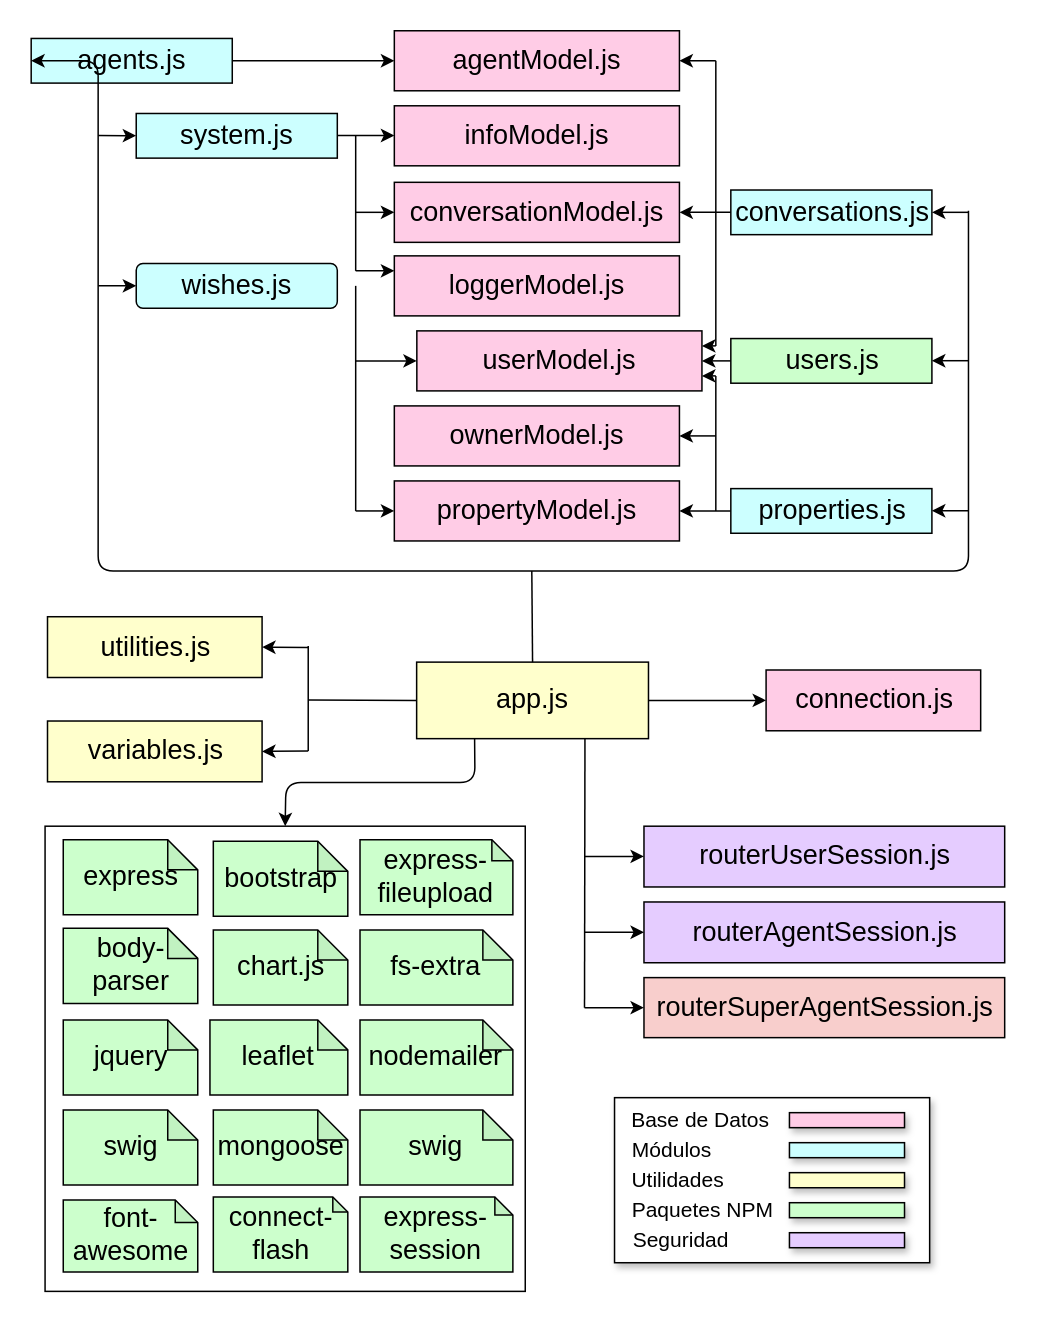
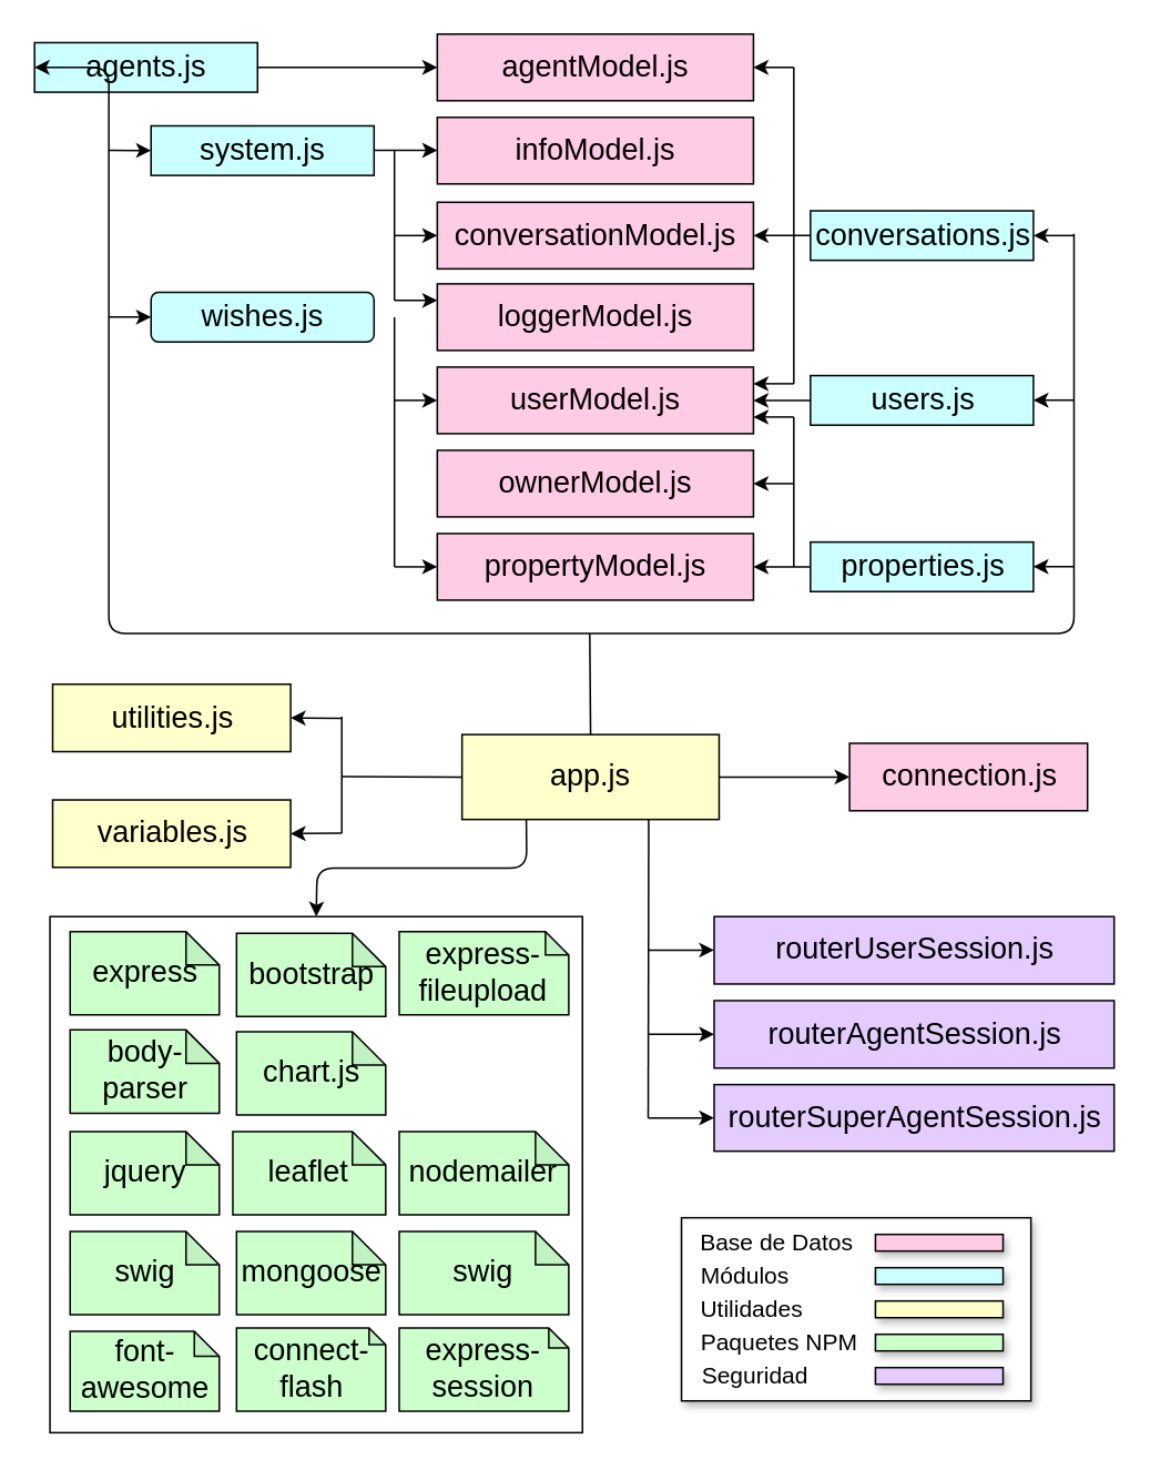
- <mxCell id="20" value="&lt;span style=&quot;font-size: 18px&quot;&gt;userModel.js&lt;/span&gt;" style="html=1;fillColor=#FFCCE6;" vertex="1" parent="1"><mxGeometry x="277.25" y="220" width="190" height="40" as="geometry" /></mxCell>
+ <mxCell id="20" value="&lt;span style=&quot;font-size: 18px&quot;&gt;userModel.js&lt;/span&gt;" style="html=1;fillColor=#FFCCE6;" vertex="1" parent="1"><mxGeometry x="262.25" y="220" width="190" height="40" as="geometry" /></mxCell>
- <mxCell id="29" value="&lt;font style=&quot;font-size: 18px&quot;&gt;users.js&lt;/font&gt;" style="html=1;fillColor=#ccffcc;" vertex="1" parent="1"><mxGeometry x="486.5" y="225.12" width="134" height="29.75" as="geometry" /></mxCell>
+ <mxCell id="29" value="&lt;font style=&quot;font-size: 18px&quot;&gt;users.js&lt;/font&gt;" style="html=1;fillColor=#CCFFFF;" vertex="1" parent="1"><mxGeometry x="486.5" y="225.12" width="134" height="29.75" as="geometry" /></mxCell>
- <mxCell id="59" value="&lt;font style=&quot;font-size: 18px&quot;&gt;fs-extra&lt;/font&gt;" style="shape=note;whiteSpace=wrap;html=1;backgroundOutline=1;darkOpacity=0.05;size=20;fillColor=#CCFFCC;" vertex="1" parent="1"><mxGeometry x="239.38" y="619.27" width="101.87" height="50" as="geometry" /></mxCell>
- <mxCell id="67" value="&lt;font style=&quot;font-size: 18px&quot;&gt;routerSuperAgentSession.js&lt;/font&gt;" style="html=1;fillColor=#f8cecc;" vertex="1" parent="1"><mxGeometry x="428.62" y="651" width="240.38" height="40" as="geometry" /></mxCell>
+ <mxCell id="67" value="&lt;font style=&quot;font-size: 18px&quot;&gt;routerSuperAgentSession.js&lt;/font&gt;" style="html=1;fillColor=#E5CCFF;" vertex="1" parent="1"><mxGeometry x="428.62" y="651" width="240.38" height="40" as="geometry" /></mxCell>
